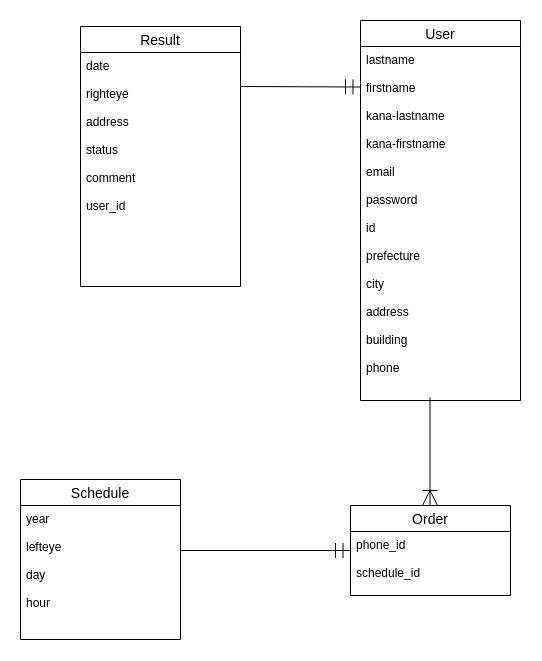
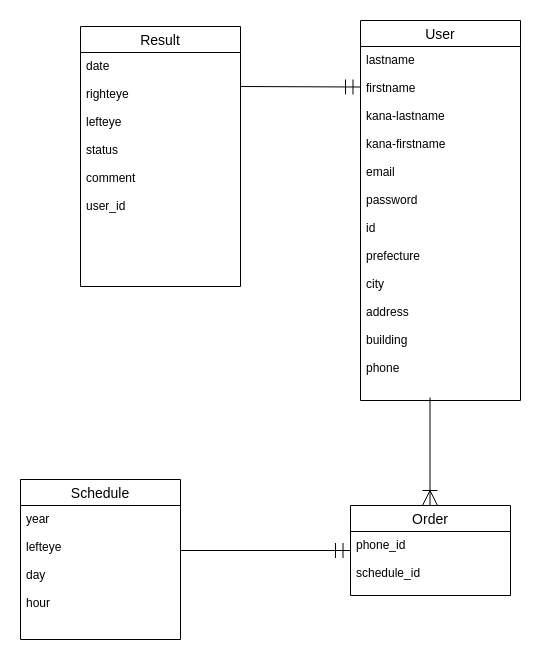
- <mxCell id="12" value="date&#10;&#10;righteye&#10;&#10;address&#10;&#10;status&#10;&#10;comment&#10;&#10;user_id" style="text;strokeColor=none;fillColor=none;spacingLeft=4;spacingRight=4;overflow=hidden;rotatable=0;points=[[0,0.5],[1,0.5]];portConstraint=eastwest;fontSize=12;" parent="11" vertex="1"><mxGeometry y="26" width="160" height="234" as="geometry" /></mxCell>
+ <mxCell id="12" value="date&#10;&#10;righteye&#10;&#10;lefteye&#10;&#10;status&#10;&#10;comment&#10;&#10;user_id" style="text;strokeColor=none;fillColor=none;spacingLeft=4;spacingRight=4;overflow=hidden;rotatable=0;points=[[0,0.5],[1,0.5]];portConstraint=eastwest;fontSize=12;" parent="11" vertex="1"><mxGeometry y="26" width="160" height="234" as="geometry" /></mxCell>
